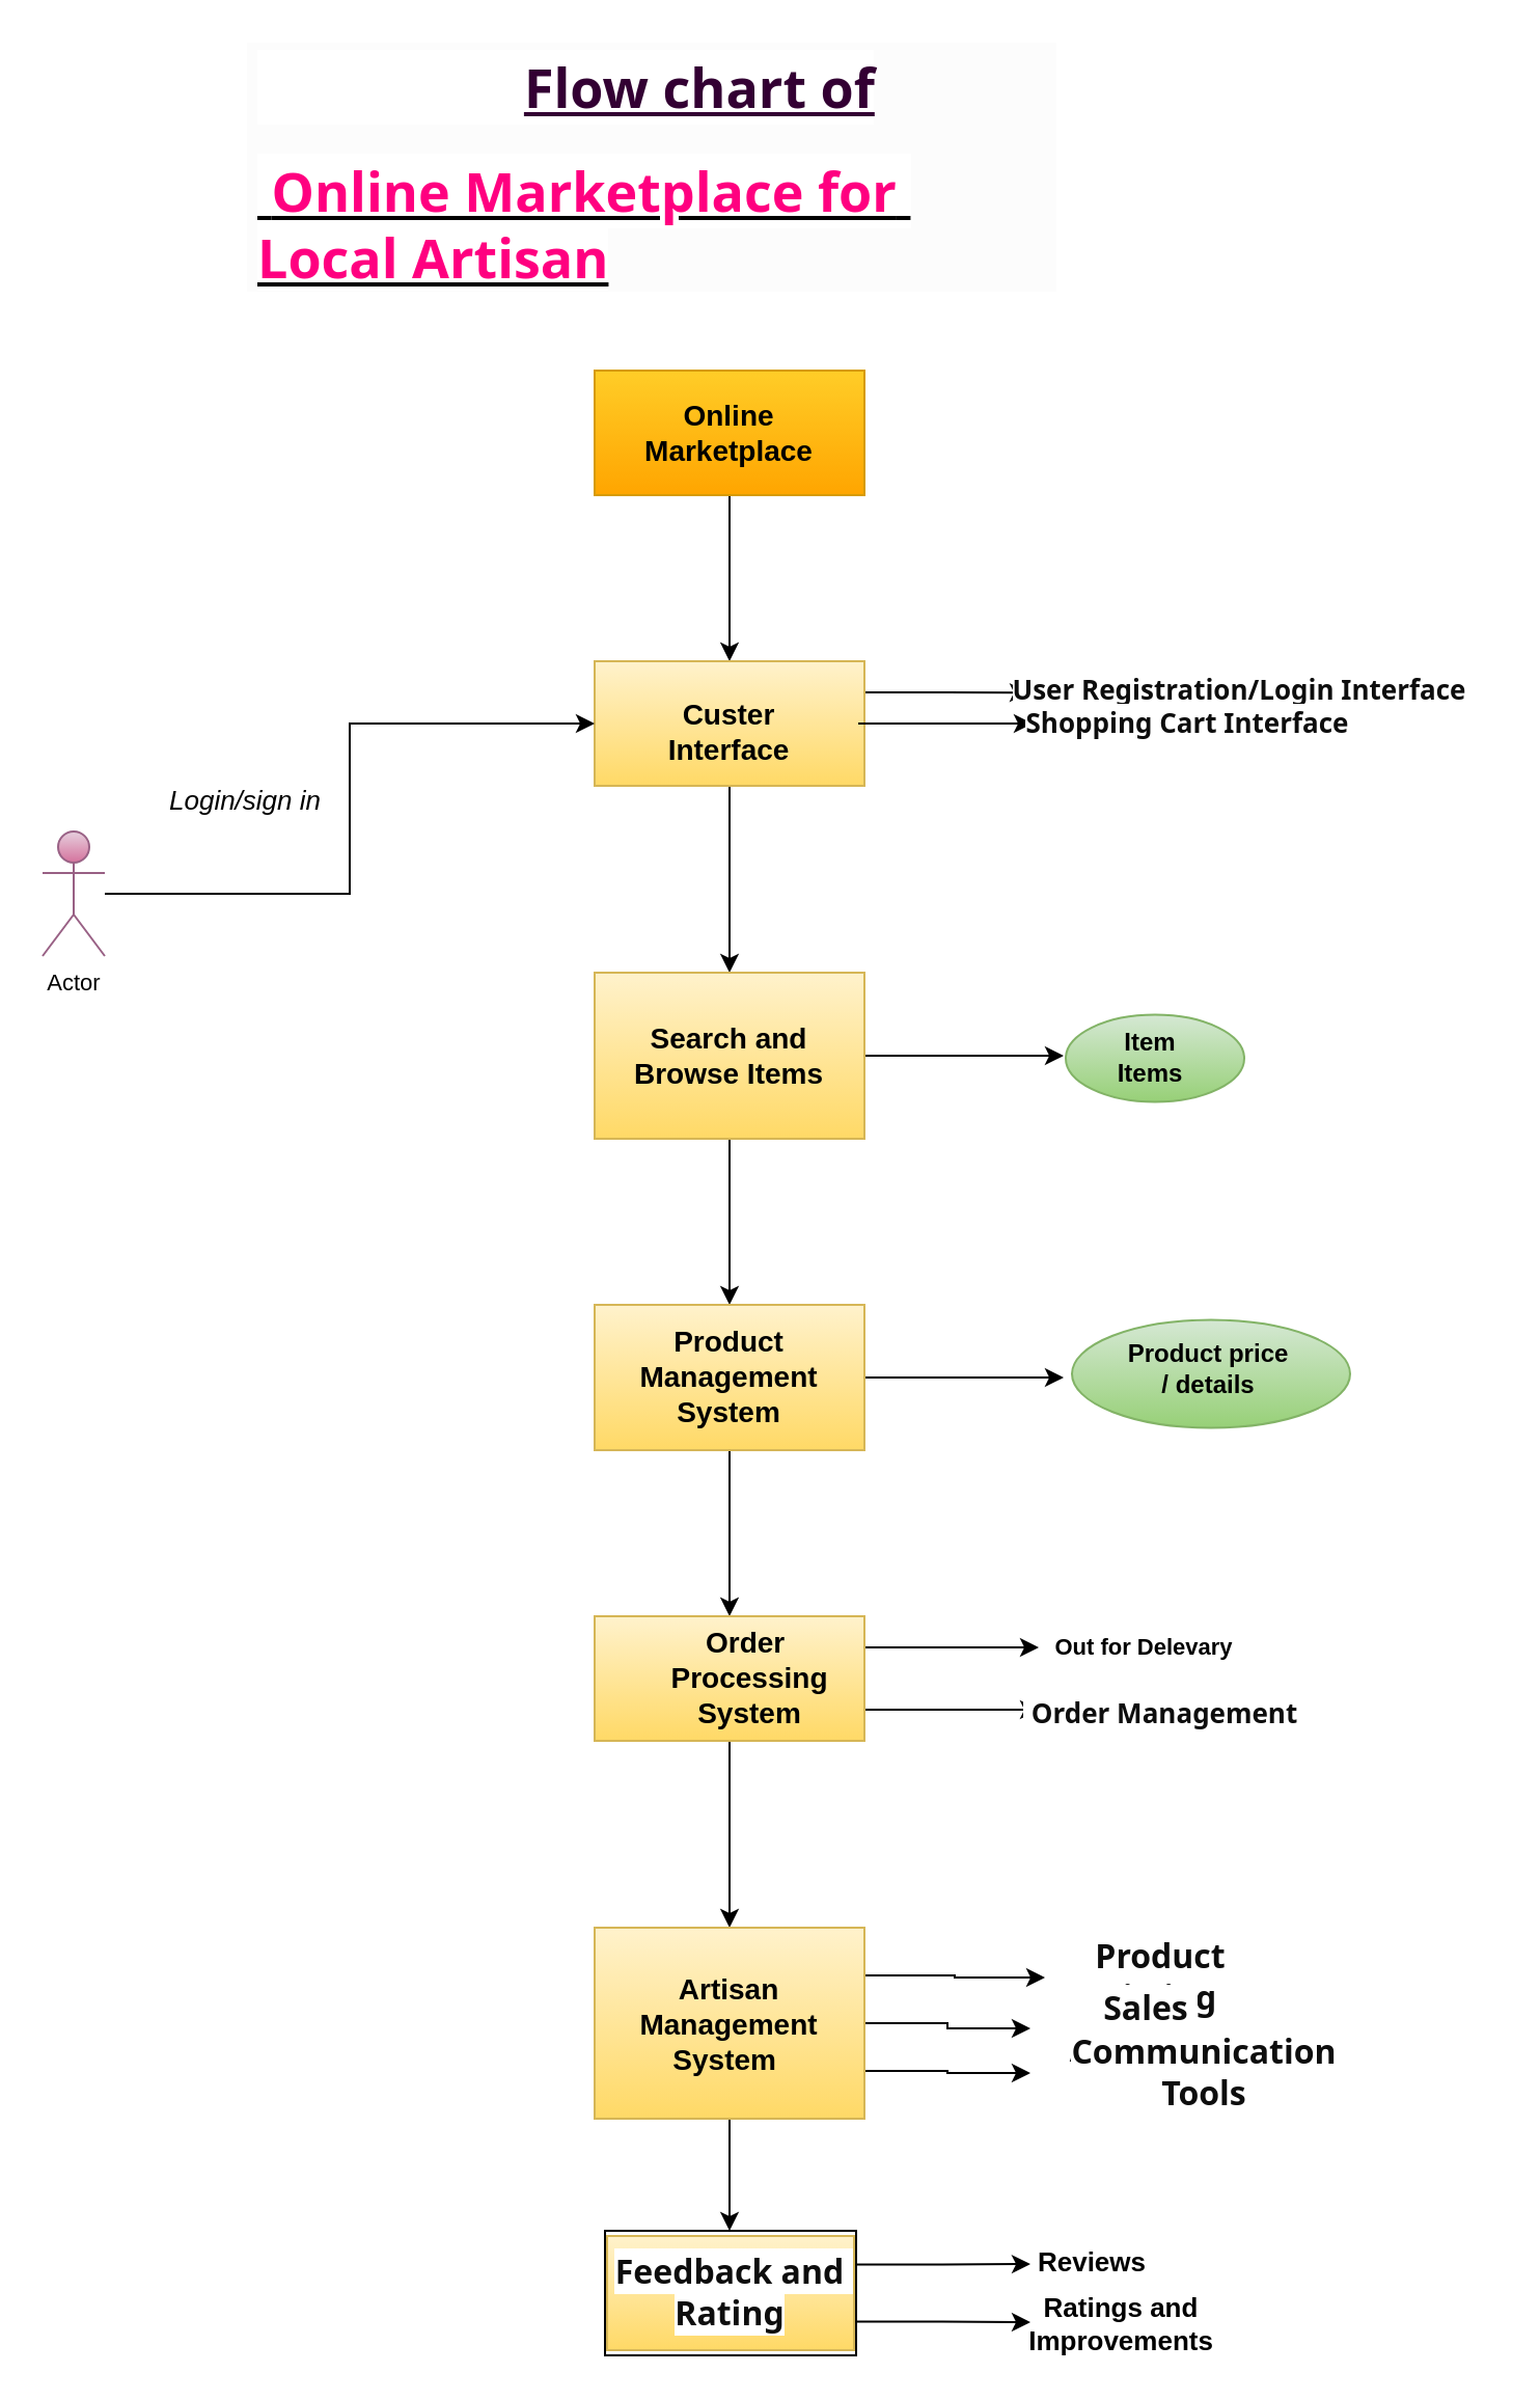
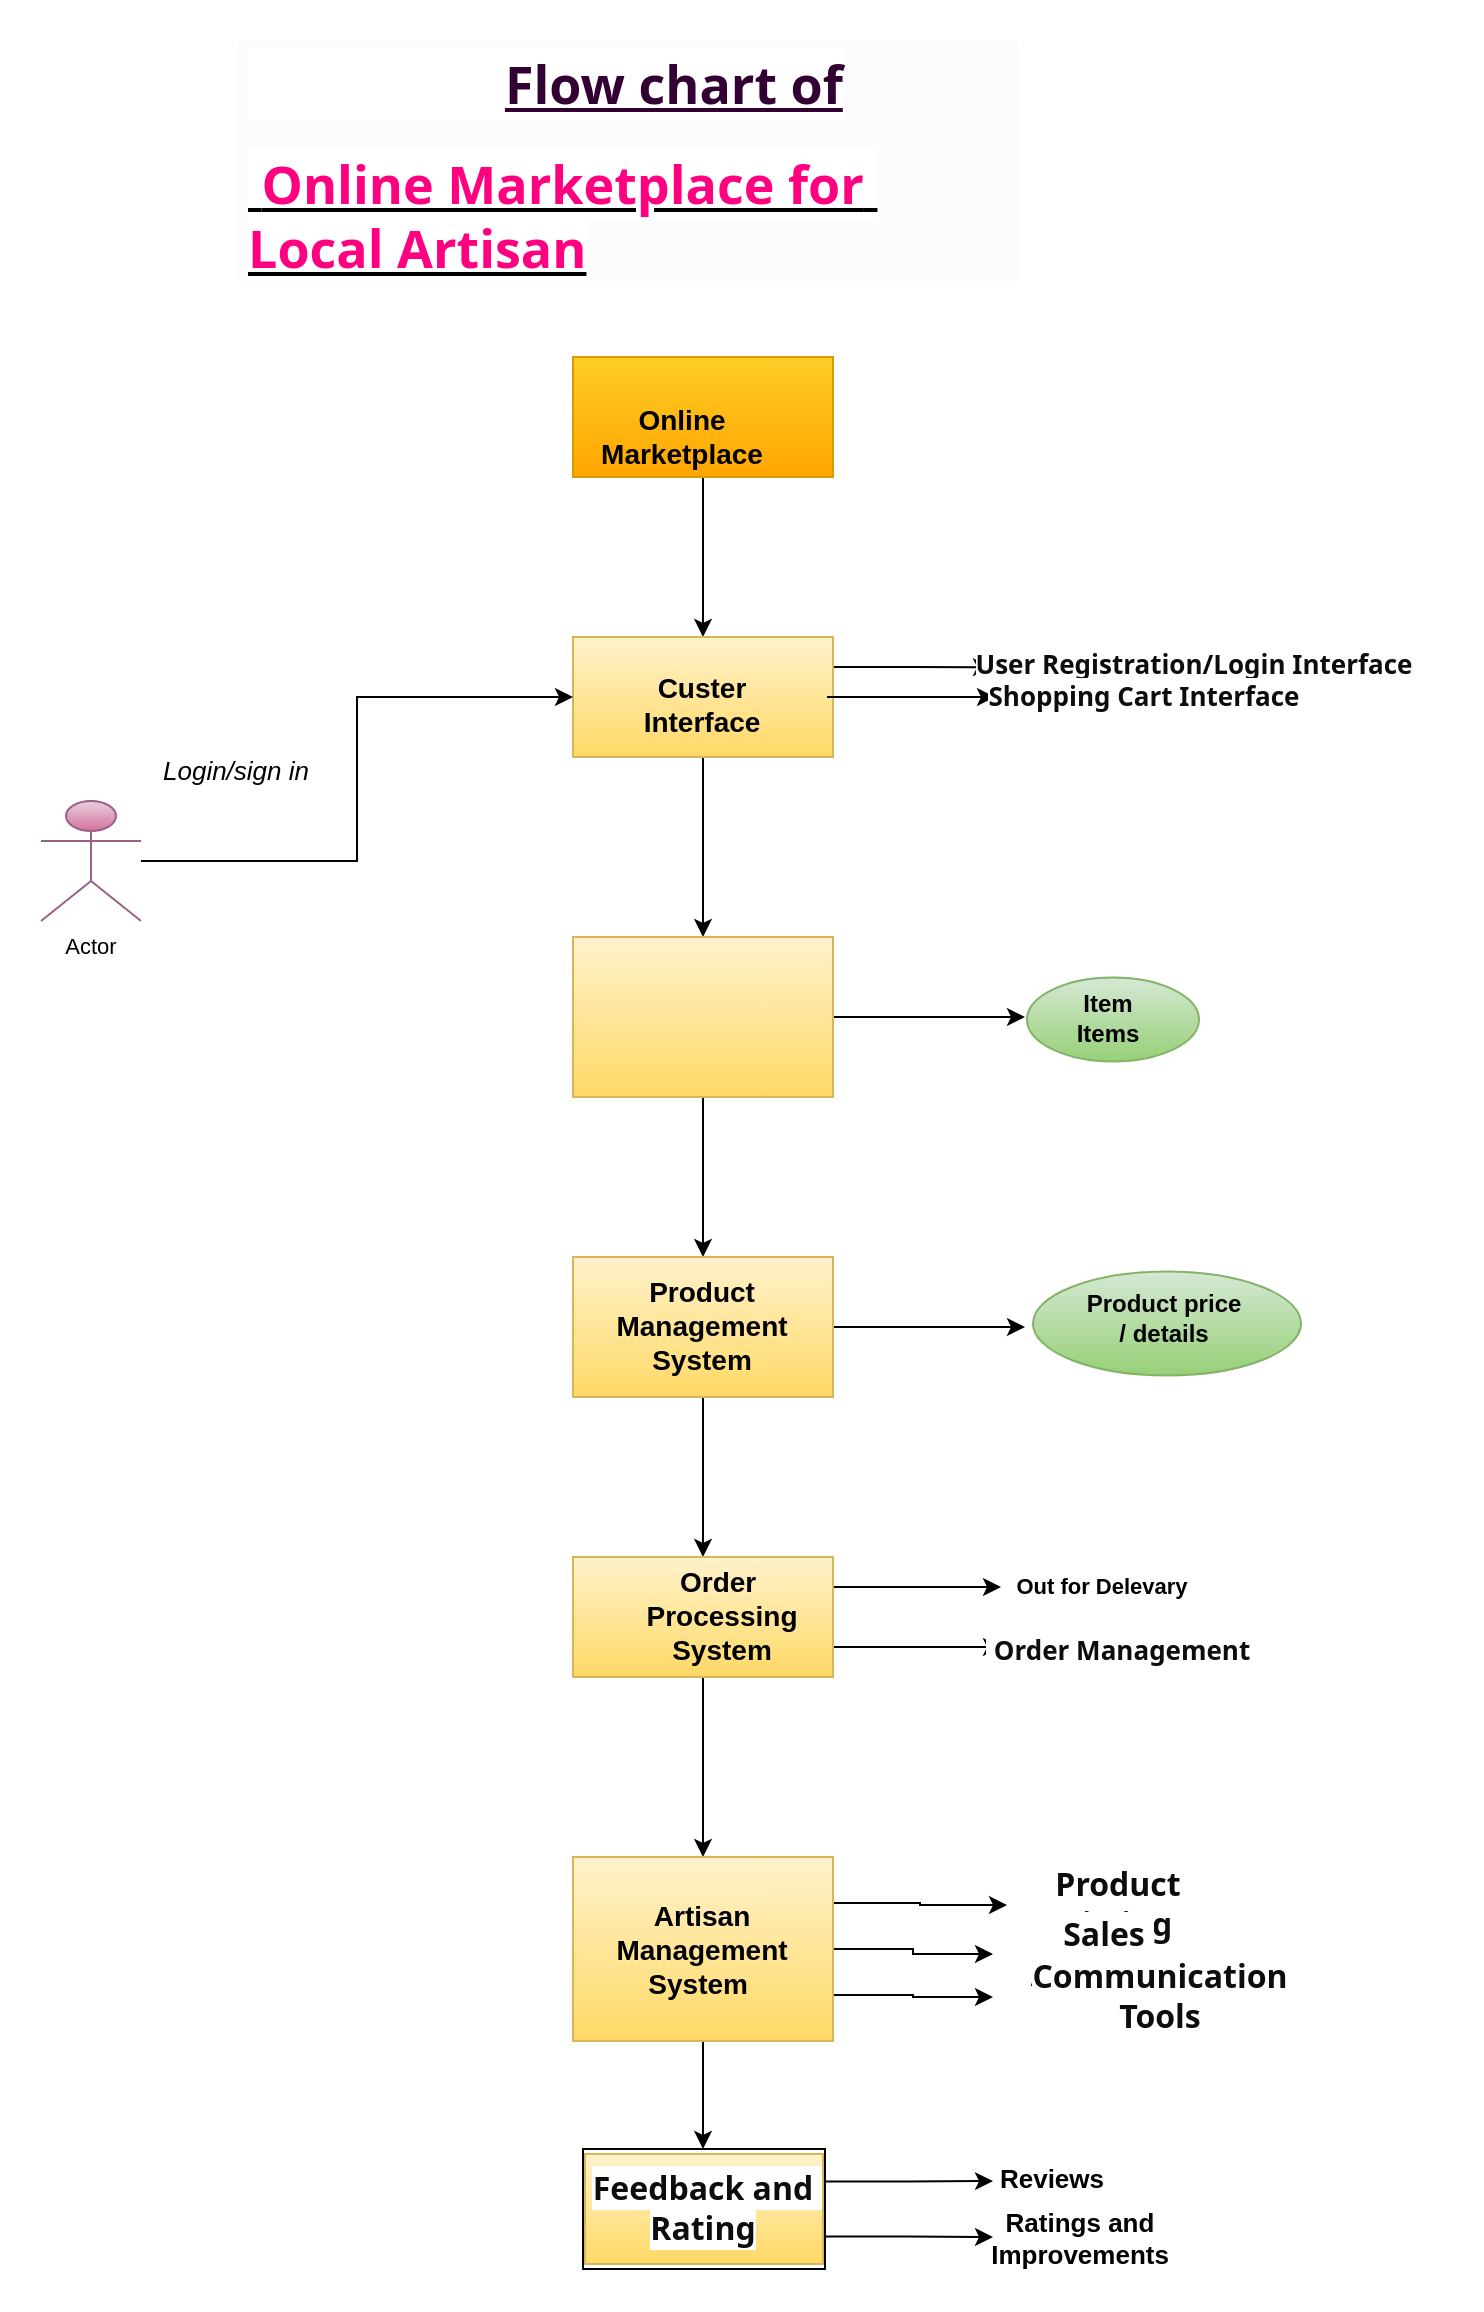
- <mxCell id="4" value="&lt;b style=&quot;font-size: 14px;&quot;&gt;Online Marketplace&lt;/b&gt;" style="text;html=1;align=center;verticalAlign=middle;whiteSpace=wrap;rounded=0;fontSize=14;" parent="1" vertex="1"><mxGeometry x="321" y="193" width="60" height="30" as="geometry" /></mxCell>
+ <mxCell id="4" value="&lt;b style=&quot;font-size: 14px;&quot;&gt;Online Marketplace&lt;/b&gt;" style="text;html=1;align=center;verticalAlign=middle;whiteSpace=wrap;rounded=0;fontSize=14;" parent="1" vertex="1"><mxGeometry x="311" y="203" width="60" height="30" as="geometry" /></mxCell>
- <mxCell id="29" value="Actor" style="shape=umlActor;verticalLabelPosition=bottom;verticalAlign=top;html=1;outlineConnect=0;fontSize=11;fillColor=#e6d0de;gradientColor=#d5739d;strokeColor=#996185;" parent="1" vertex="1"><mxGeometry x="20" y="400" width="30" height="60" as="geometry" /></mxCell>
+ <mxCell id="29" value="Actor" style="shape=umlActor;verticalLabelPosition=bottom;verticalAlign=top;html=1;outlineConnect=0;fontSize=11;fillColor=#e6d0de;gradientColor=#d5739d;strokeColor=#996185;" parent="1" vertex="1"><mxGeometry x="20" y="400" width="50" height="60" as="geometry" /></mxCell>
- <mxCell id="12" value="&lt;b style=&quot;font-size: 14px;&quot;&gt;Search and Browse Items&lt;/b&gt;" style="text;html=1;align=center;verticalAlign=middle;whiteSpace=wrap;rounded=0;fontSize=14;" parent="1" vertex="1"><mxGeometry x="302.88" y="491.75" width="96.25" height="32.5" as="geometry" /></mxCell>
